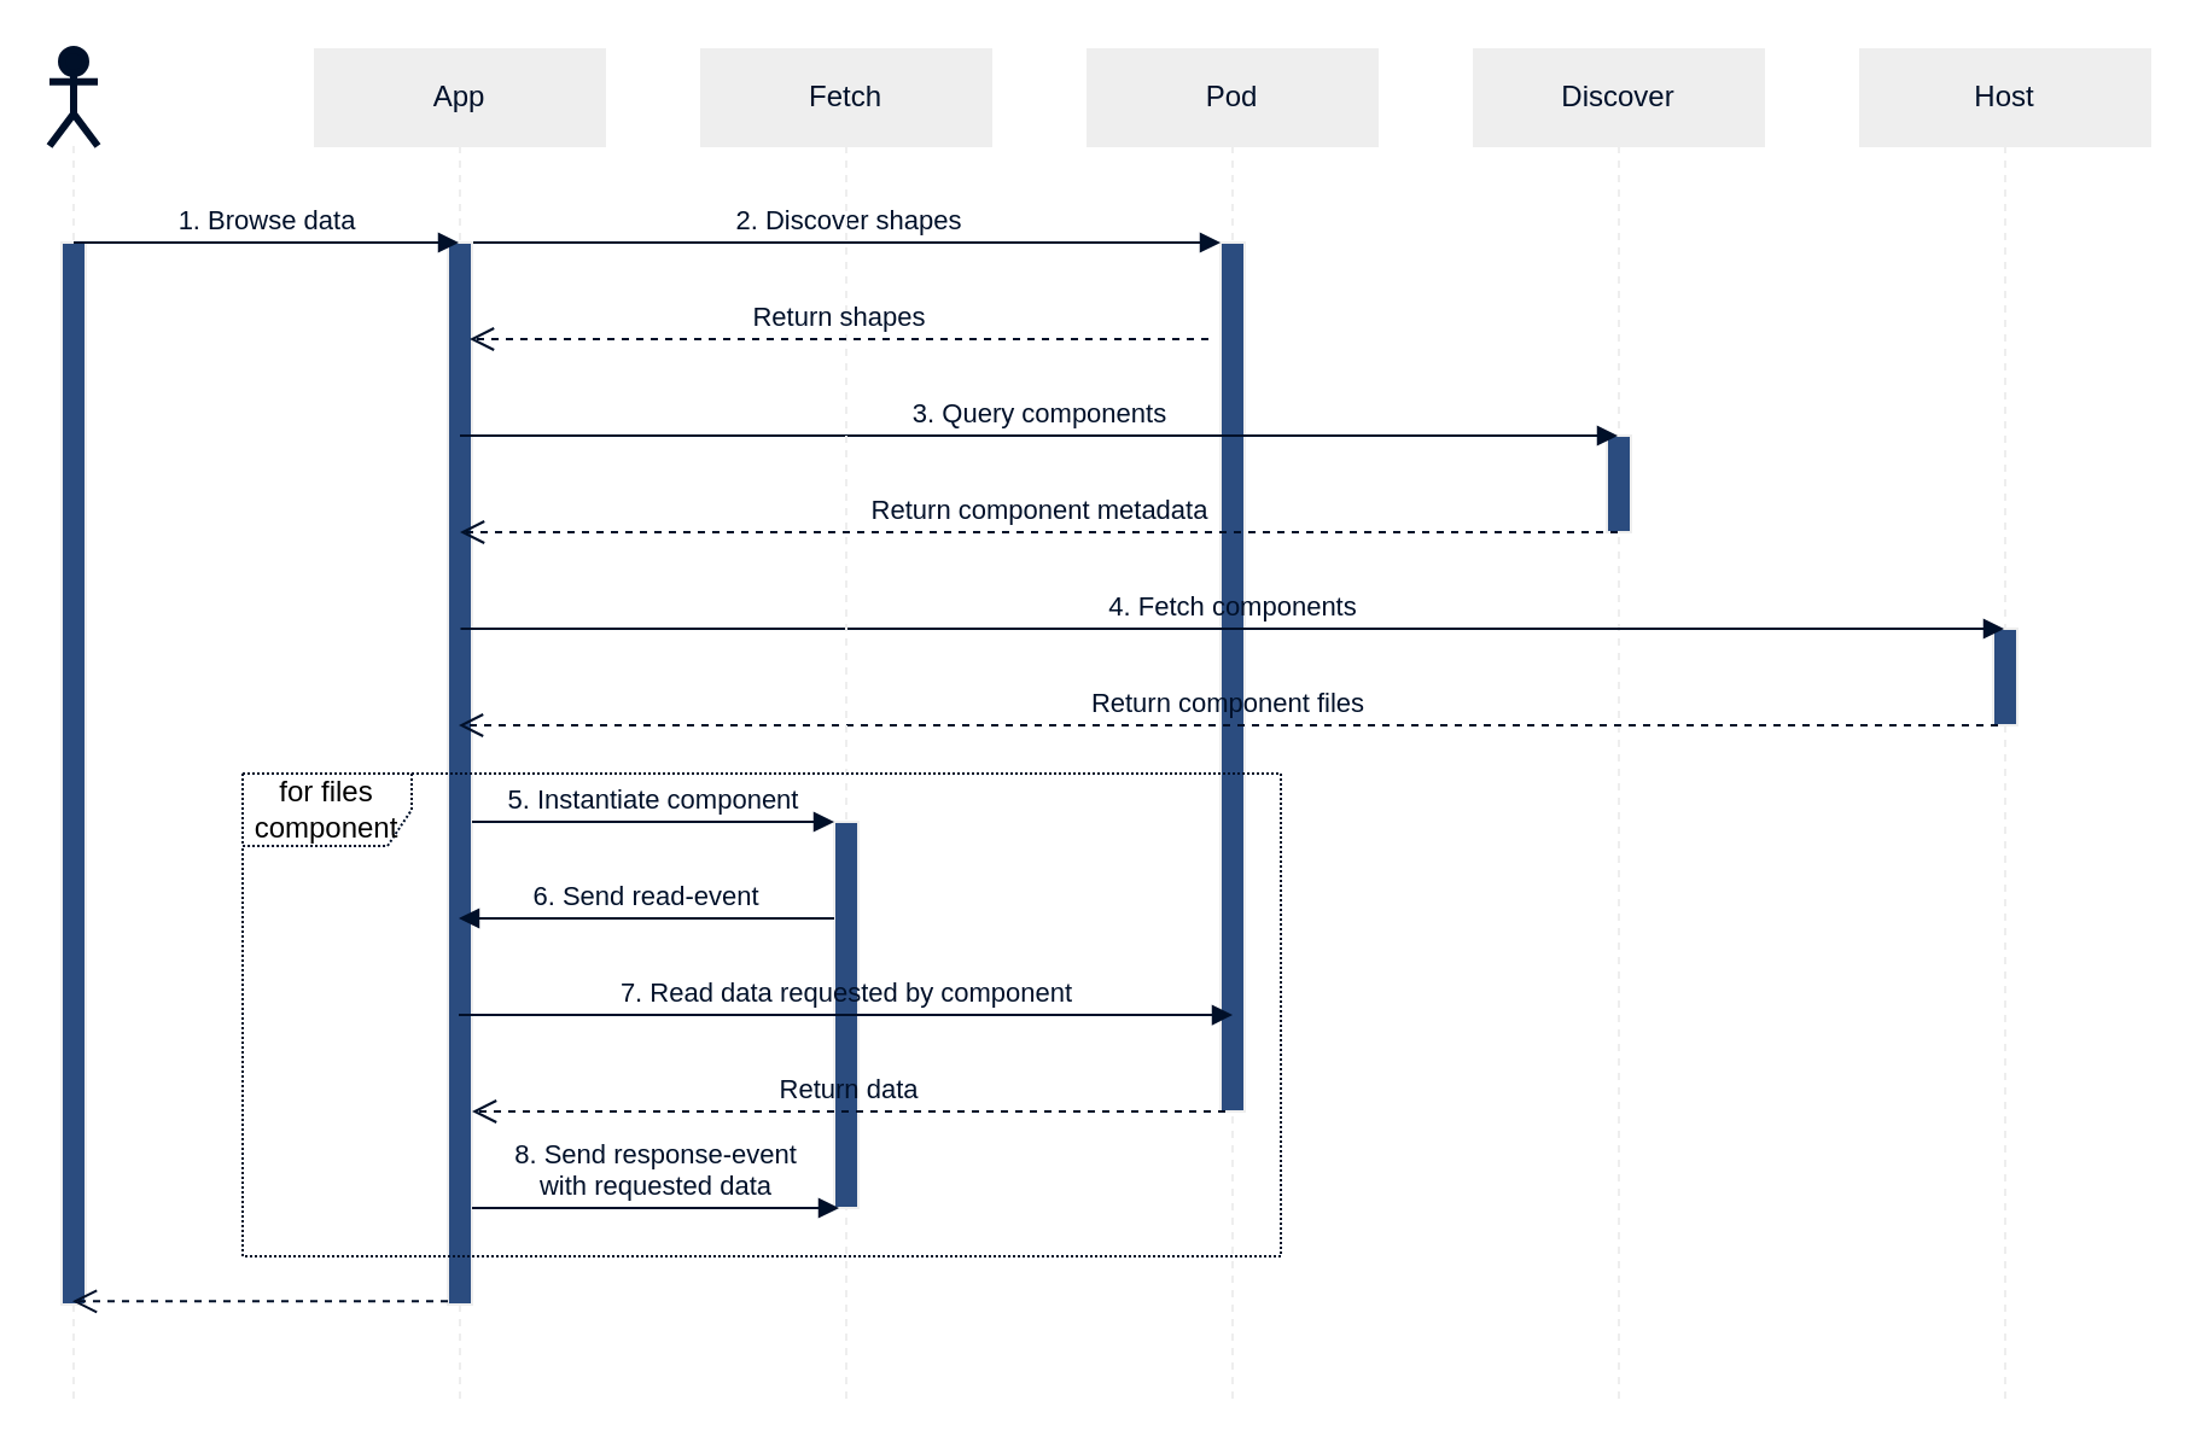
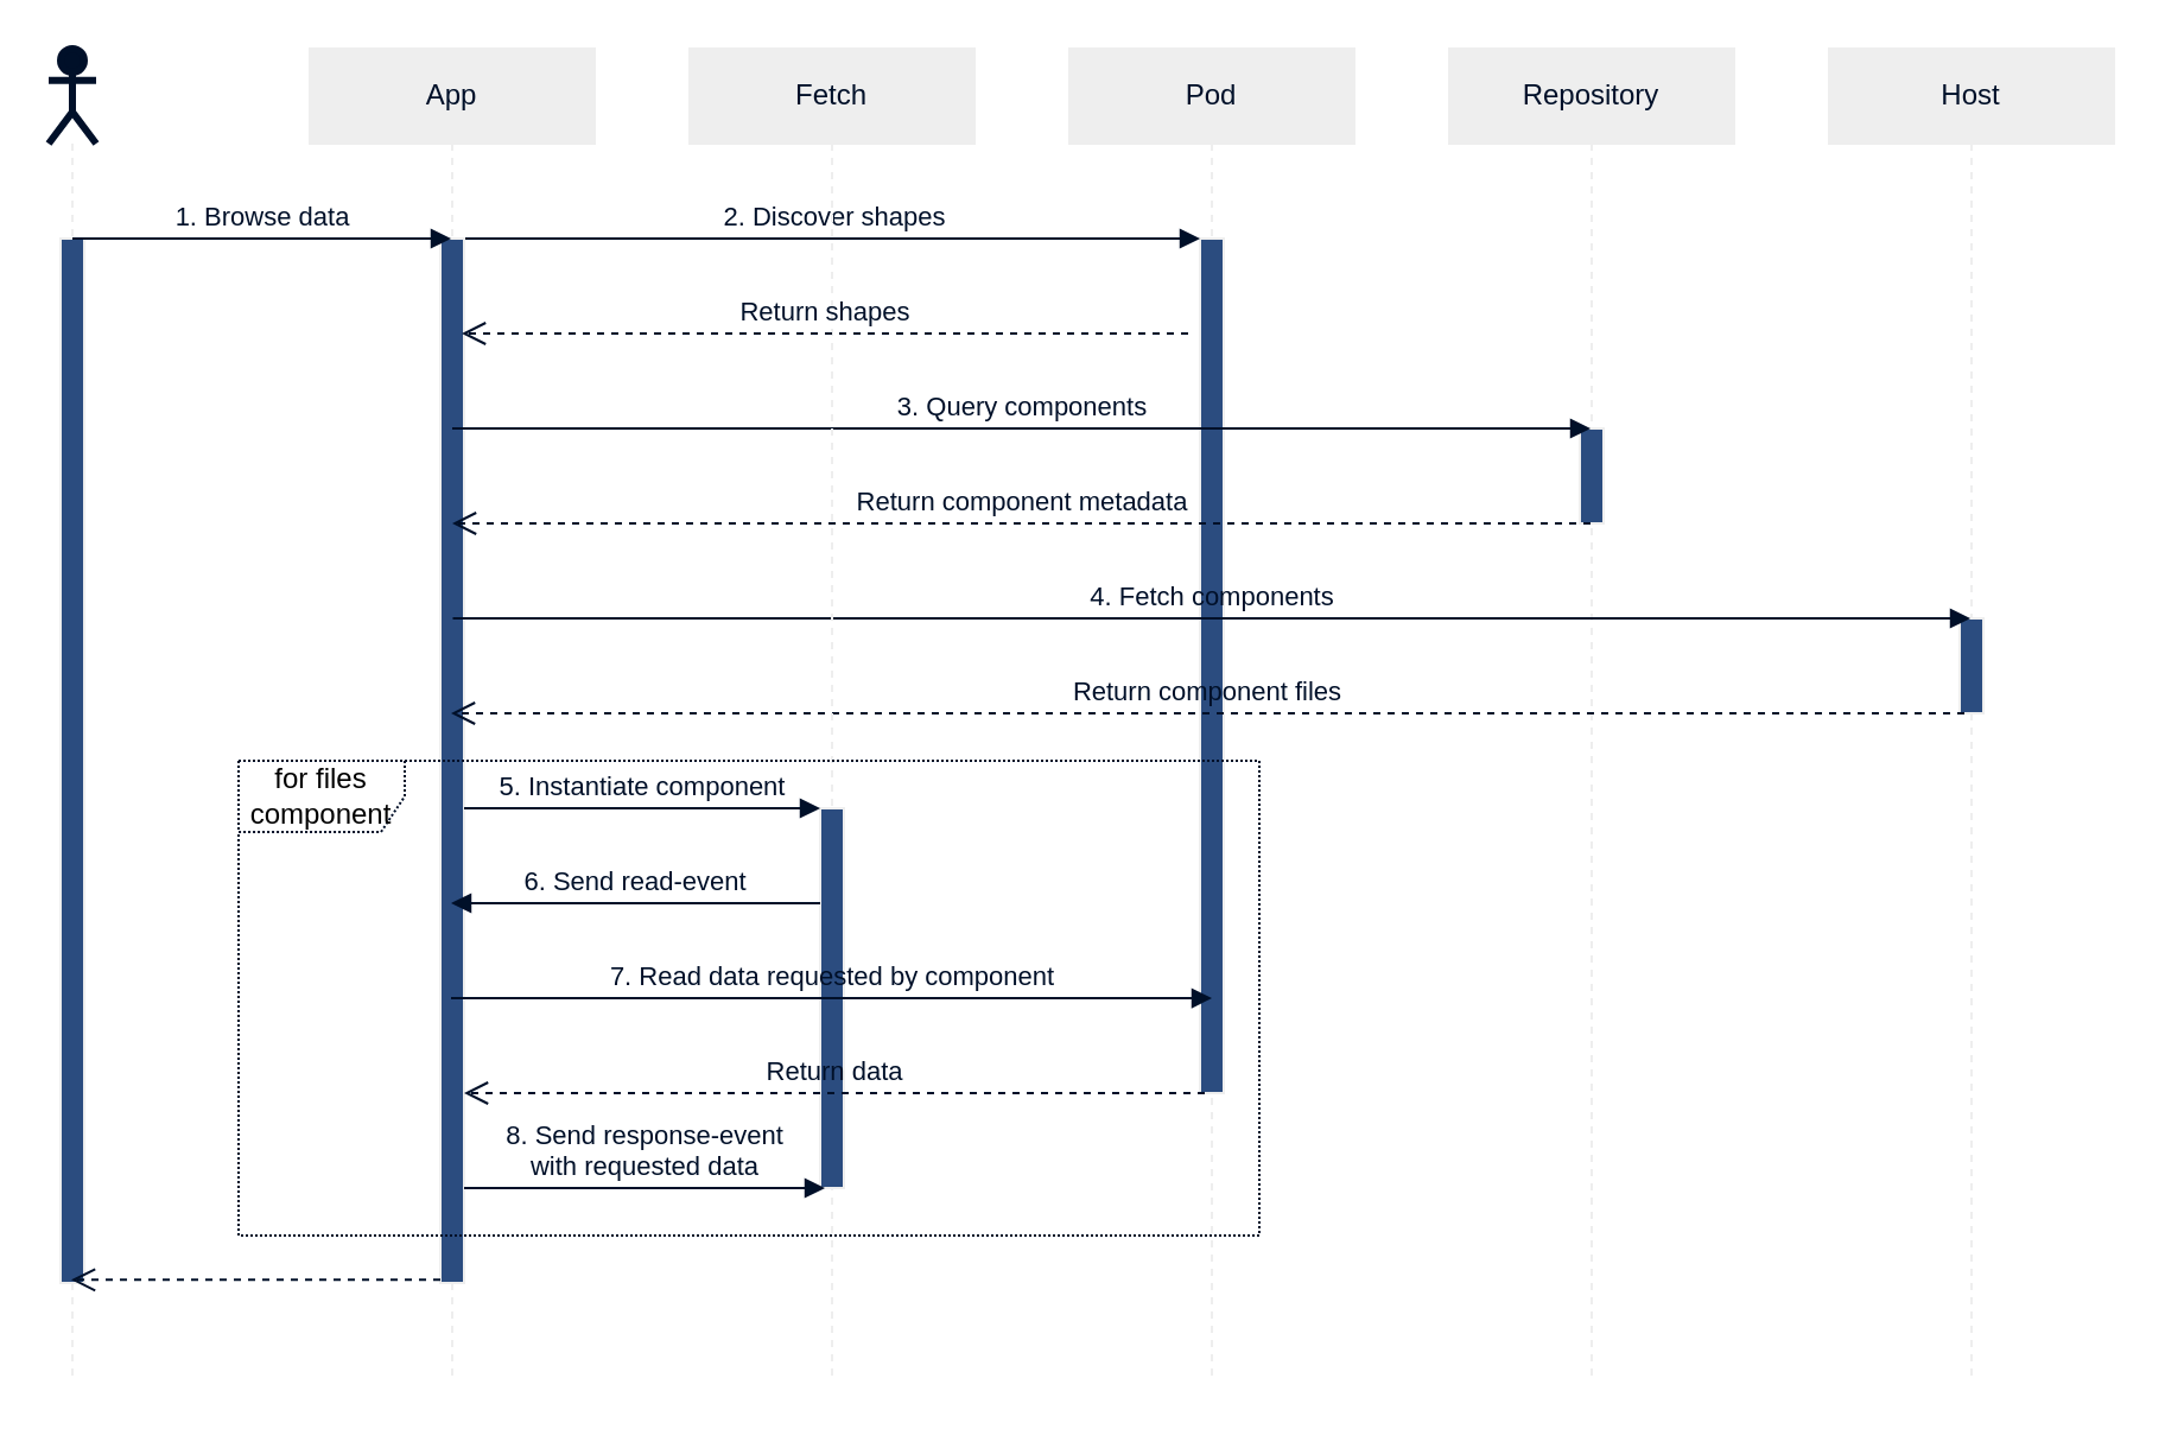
- <mxCell id="6" value="Discover" style="shape=umlLifeline;perimeter=lifelinePerimeter;whiteSpace=wrap;html=1;container=1;collapsible=0;recursiveResize=0;outlineConnect=0;fontFamily=Helvetica;fontColor=#001029;fillColor=#EEEEEE;strokeColor=#EEEEEE;" parent="1" vertex="1"><mxGeometry x="610" y="20" width="120" height="560" as="geometry" /></mxCell>
+ <mxCell id="6" value="Repository" style="shape=umlLifeline;perimeter=lifelinePerimeter;whiteSpace=wrap;html=1;container=1;collapsible=0;recursiveResize=0;outlineConnect=0;fontFamily=Helvetica;fontColor=#001029;fillColor=#EEEEEE;strokeColor=#EEEEEE;" parent="1" vertex="1"><mxGeometry x="610" y="20" width="120" height="560" as="geometry" /></mxCell>
